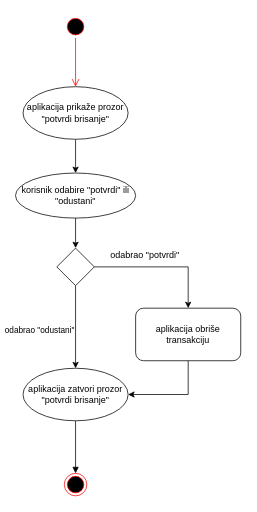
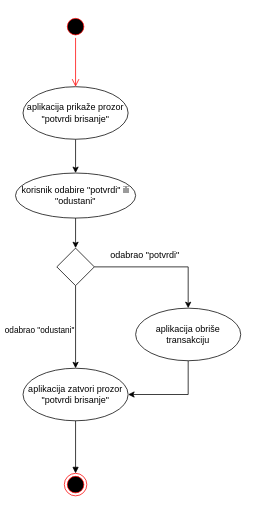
- <mxCell id="7" value="aplikacija obriše transakciju" style="whiteSpace=wrap;html=1;rounded=1;" parent="1" vertex="1"><mxGeometry x="180" y="410" width="140" height="70" as="geometry" /></mxCell>
+ <mxCell id="7" value="aplikacija obriše transakciju" style="ellipse;whiteSpace=wrap;html=1;" parent="1" vertex="1"><mxGeometry x="180" y="410" width="140" height="70" as="geometry" /></mxCell>
